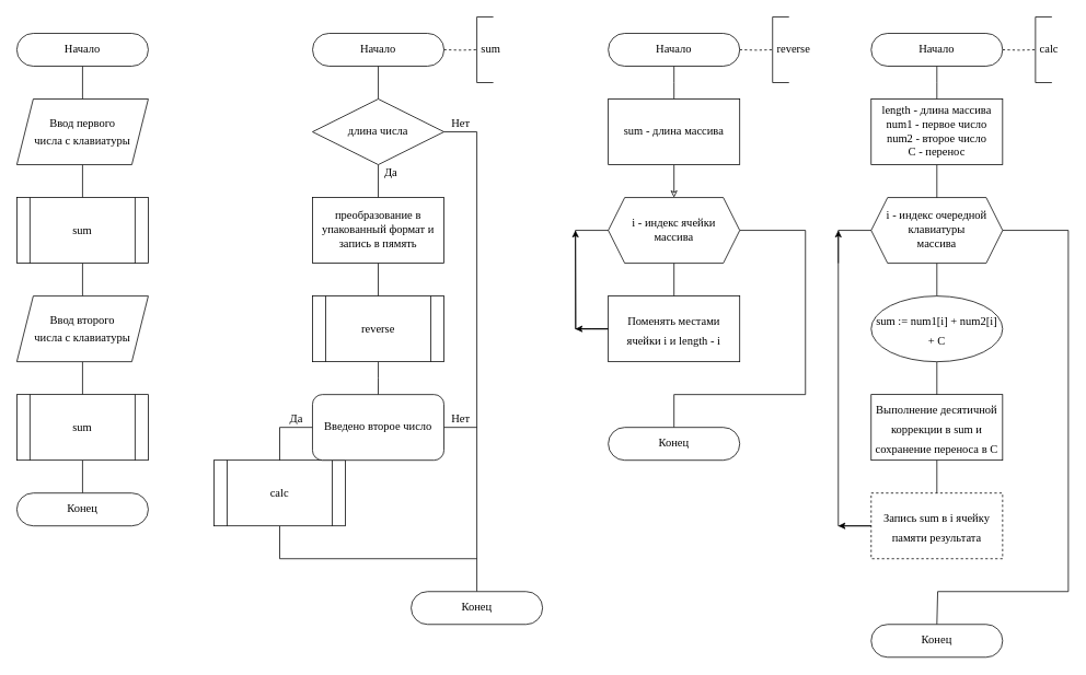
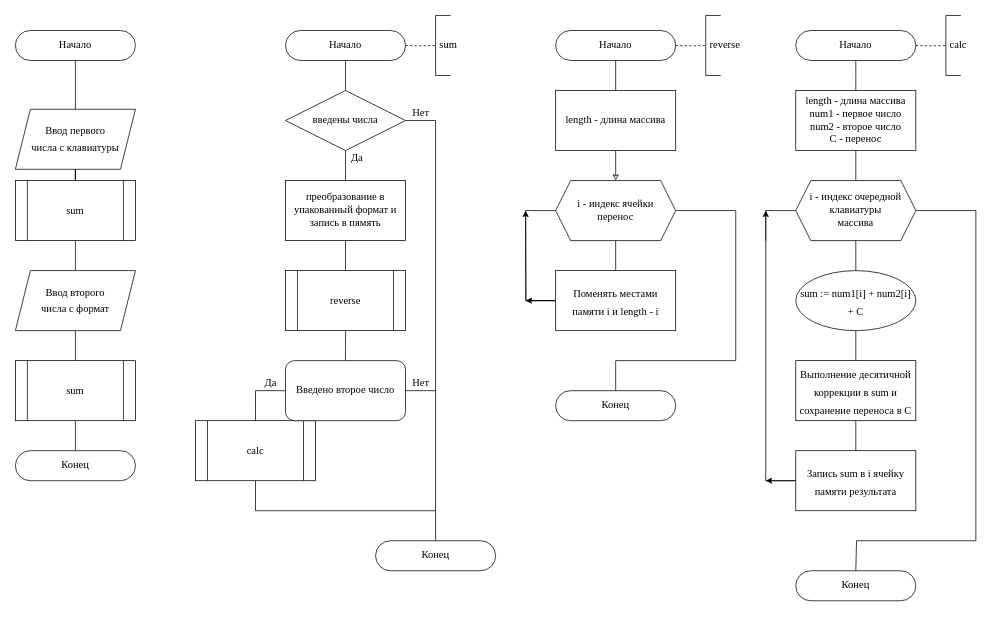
- <mxCell id="5" value="&lt;div style=&quot;line-height: 22px;&quot;&gt;Ввод первого&lt;/div&gt;&lt;div style=&quot;line-height: 22px;&quot;&gt;числа с клавиатуры&lt;/div&gt;" style="shape=parallelogram;perimeter=parallelogramPerimeter;whiteSpace=wrap;html=1;fixedSize=1;fontFamily=Times New Roman;fontStyle=0;fontSize=14;" vertex="1" parent="1"><mxGeometry x="20" y="120" width="160" height="80" as="geometry" /></mxCell>
+ <mxCell id="5" value="&lt;div style=&quot;line-height: 22px;&quot;&gt;Ввод первого&lt;/div&gt;&lt;div style=&quot;line-height: 22px;&quot;&gt;числа с клавиатуры&lt;/div&gt;" style="shape=parallelogram;perimeter=parallelogramPerimeter;whiteSpace=wrap;html=1;fixedSize=1;fontFamily=Times New Roman;fontStyle=0;fontSize=14;" vertex="1" parent="1"><mxGeometry x="20" y="145" width="160" height="80" as="geometry" /></mxCell>
- <mxCell id="18" value="длина числа" style="rhombus;whiteSpace=wrap;html=1;fontSize=14;fontFamily=Times New Roman;fontStyle=0" vertex="1" parent="1"><mxGeometry x="379.96" y="120" width="160" height="80" as="geometry" /></mxCell>
+ <mxCell id="18" value="введены числа" style="rhombus;whiteSpace=wrap;html=1;fontSize=14;fontFamily=Times New Roman;fontStyle=0" vertex="1" parent="1"><mxGeometry x="379.96" y="120" width="160" height="80" as="geometry" /></mxCell>
- <mxCell id="46" value="sum - длина массива" style="rounded=0;whiteSpace=wrap;html=1;fontSize=14;fontFamily=Times New Roman;fontStyle=0" vertex="1" parent="1"><mxGeometry x="740" y="120.02" width="160" height="80" as="geometry" /></mxCell>
+ <mxCell id="46" value="length - длина массива" style="rounded=0;whiteSpace=wrap;html=1;fontSize=14;fontFamily=Times New Roman;fontStyle=0" vertex="1" parent="1"><mxGeometry x="740" y="120.02" width="160" height="80" as="geometry" /></mxCell>
- <mxCell id="40" value="i - индекс ячейки&lt;br&gt;массива" style="shape=hexagon;perimeter=hexagonPerimeter2;whiteSpace=wrap;html=1;fixedSize=1;size=20;fontFamily=Times New Roman;fontStyle=0;fontSize=14;" vertex="1" parent="1"><mxGeometry x="740" y="240.02" width="160" height="80" as="geometry" /></mxCell>
+ <mxCell id="40" value="i - индекс ячейки&lt;br&gt;перенос" style="shape=hexagon;perimeter=hexagonPerimeter2;whiteSpace=wrap;html=1;fixedSize=1;size=20;fontFamily=Times New Roman;fontStyle=0;fontSize=14;" vertex="1" parent="1"><mxGeometry x="740" y="240.02" width="160" height="80" as="geometry" /></mxCell>
- <mxCell id="9" value="&lt;div style=&quot;line-height: 22px;&quot;&gt;Ввод второго&lt;/div&gt;&lt;div style=&quot;line-height: 22px;&quot;&gt;числа с клавиатуры&lt;/div&gt;" style="shape=parallelogram;perimeter=parallelogramPerimeter;whiteSpace=wrap;html=1;fixedSize=1;fontFamily=Times New Roman;fontStyle=0;fontSize=14;" vertex="1" parent="1"><mxGeometry x="20" y="360" width="160" height="80" as="geometry" /></mxCell>
+ <mxCell id="9" value="&lt;div style=&quot;line-height: 22px;&quot;&gt;Ввод второго&lt;/div&gt;&lt;div style=&quot;line-height: 22px;&quot;&gt;числа с формат&lt;/div&gt;" style="shape=parallelogram;perimeter=parallelogramPerimeter;whiteSpace=wrap;html=1;fixedSize=1;fontFamily=Times New Roman;fontStyle=0;fontSize=14;" vertex="1" parent="1"><mxGeometry x="20" y="360" width="160" height="80" as="geometry" /></mxCell>
- <mxCell id="44" value="&lt;span style=&quot;font-size: 14px;&quot;&gt;Поменять местами&lt;br&gt;ячейки i и length - i&lt;/span&gt;" style="rounded=0;whiteSpace=wrap;html=1;fontFamily=Times New Roman;fontStyle=0;fontSize=20;align=center;" vertex="1" parent="1"><mxGeometry x="740" y="360.02" width="160" height="80" as="geometry" /></mxCell>
+ <mxCell id="44" value="&lt;span style=&quot;font-size: 14px;&quot;&gt;Поменять местами&lt;br&gt;памяти i и length - i&lt;/span&gt;" style="rounded=0;whiteSpace=wrap;html=1;fontFamily=Times New Roman;fontStyle=0;fontSize=20;align=center;" vertex="1" parent="1"><mxGeometry x="740" y="360.02" width="160" height="80" as="geometry" /></mxCell>
- <mxCell id="63" value="&lt;span style=&quot;font-size: 14px;&quot;&gt;Запись sum в i ячейку памяти результата&lt;/span&gt;" style="rounded=0;whiteSpace=wrap;html=1;fontFamily=Times New Roman;fontStyle=0;fontSize=20;align=center;dashed=1;" vertex="1" parent="1"><mxGeometry x="1060" y="600" width="160" height="80" as="geometry" /></mxCell>
+ <mxCell id="63" value="&lt;span style=&quot;font-size: 14px;&quot;&gt;Запись sum в i ячейку памяти результата&lt;/span&gt;" style="rounded=0;whiteSpace=wrap;html=1;fontFamily=Times New Roman;fontStyle=0;fontSize=20;align=center;" vertex="1" parent="1"><mxGeometry x="1060" y="600" width="160" height="80" as="geometry" /></mxCell>
